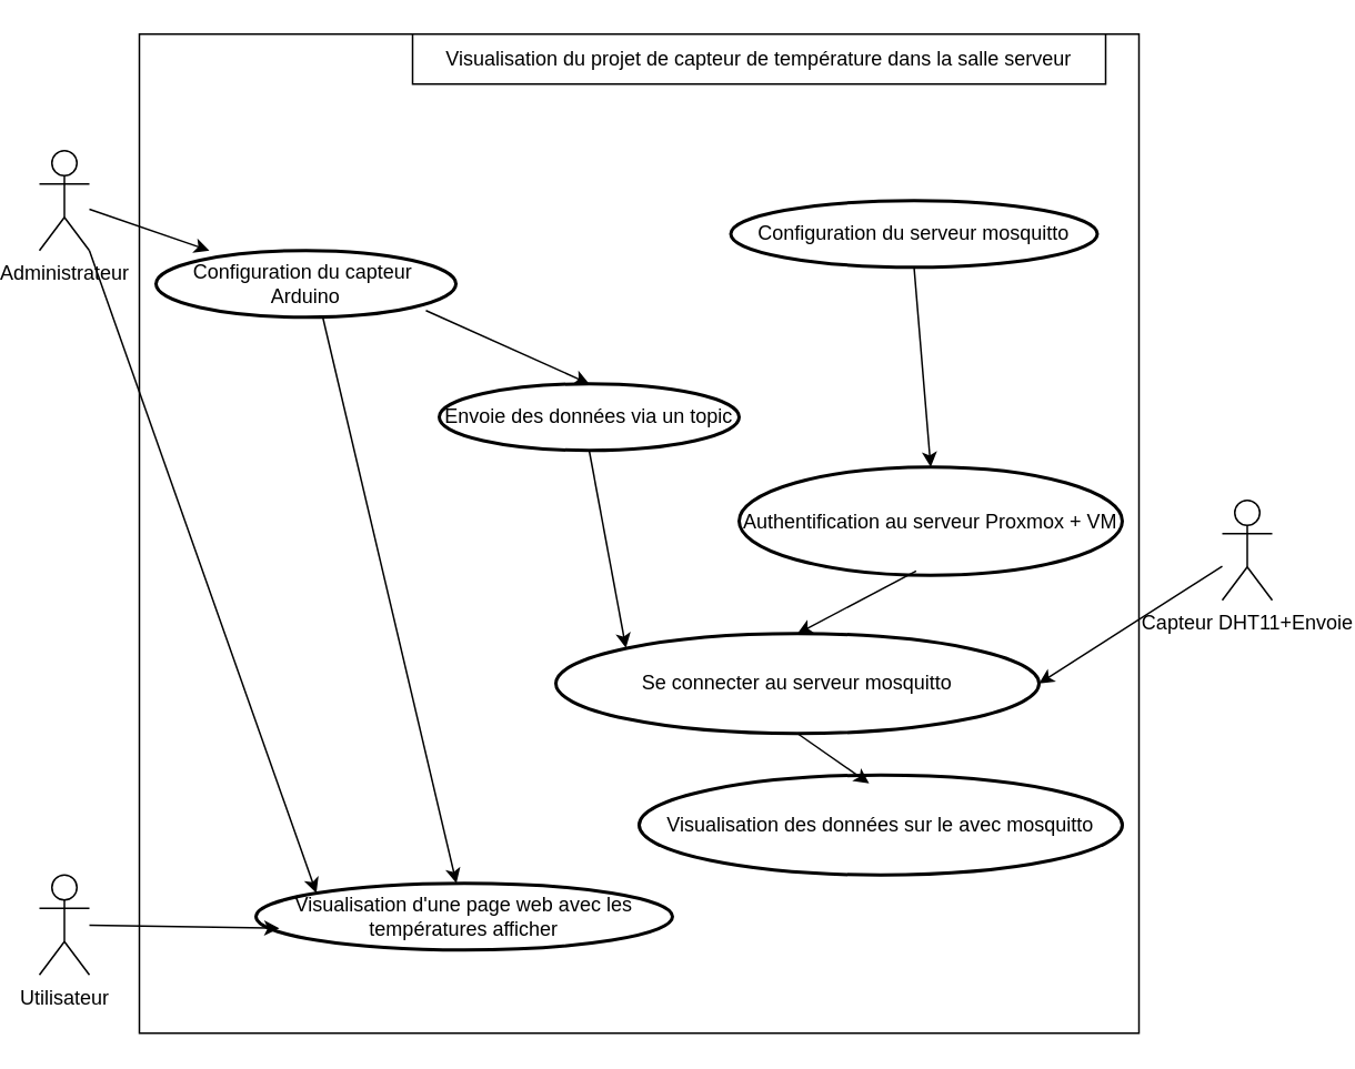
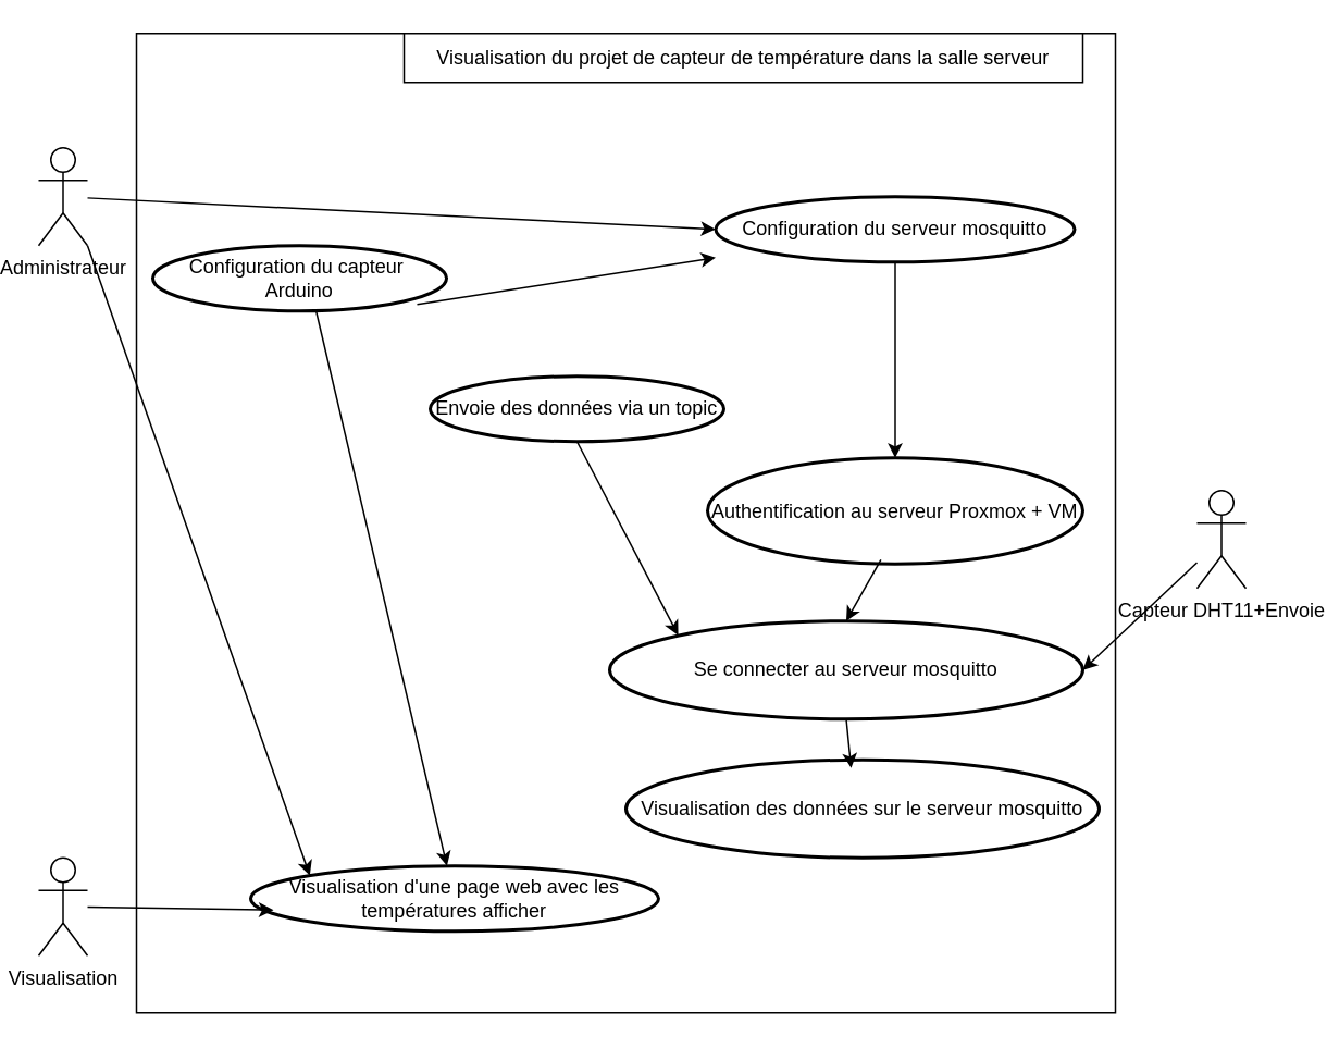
- <mxCell id="8" value="" style="endArrow=classic;html=1;rounded=0;" parent="1" source="3" target="6" edge="1"><mxGeometry width="50" height="50" relative="1" as="geometry"><mxPoint x="330" y="390" as="sourcePoint" /><mxPoint x="380" y="340" as="targetPoint" /></mxGeometry></mxCell>
+ <mxCell id="8" value="" style="endArrow=classic;html=1;rounded=0;entryX=0;entryY=0.5;entryDx=0;entryDy=0;entryPerimeter=0;" parent="1" source="3" target="7" edge="1"><mxGeometry width="50" height="50" relative="1" as="geometry"><mxPoint x="330" y="390" as="sourcePoint" /><mxPoint x="380" y="340" as="targetPoint" /></mxGeometry></mxCell>
- <mxCell id="20" value="" style="endArrow=classic;html=1;rounded=0;exitX=0.9;exitY=0.9;exitDx=0;exitDy=0;exitPerimeter=0;entryX=0.5;entryY=0;entryDx=0;entryDy=0;entryPerimeter=0;" edge="1" parent="1" source="6" target="19"><mxGeometry width="50" height="50" relative="1" as="geometry"><mxPoint x="45" y="130" as="sourcePoint" /><mxPoint x="132" y="160" as="targetPoint" /></mxGeometry></mxCell>
+ <mxCell id="20" value="" style="endArrow=classic;html=1;rounded=0;exitX=0.9;exitY=0.9;exitDx=0;exitDy=0;exitPerimeter=0;" edge="1" parent="1" source="6" target="7"><mxGeometry width="50" height="50" relative="1" as="geometry"><mxPoint x="45" y="130" as="sourcePoint" /><mxPoint x="132" y="160" as="targetPoint" /></mxGeometry></mxCell>
- <mxCell id="16" value="Authentification au serveur Proxmox + VM" style="strokeWidth=2;html=1;shape=mxgraph.flowchart.start_1;whiteSpace=wrap;" vertex="1" parent="1"><mxGeometry x="440" y="280" width="230" height="65" as="geometry" /></mxCell>
+ <mxCell id="16" value="Authentification au serveur Proxmox + VM" style="strokeWidth=2;html=1;shape=mxgraph.flowchart.start_1;whiteSpace=wrap;" vertex="1" parent="1"><mxGeometry x="430" y="280" width="230" height="65" as="geometry" /></mxCell>
- <mxCell id="9" value="Se connecter au serveur mosquitto" style="strokeWidth=2;html=1;shape=mxgraph.flowchart.start_1;whiteSpace=wrap;" parent="1" vertex="1"><mxGeometry x="330" y="380" width="290" height="60" as="geometry" /></mxCell>
+ <mxCell id="9" value="Se connecter au serveur mosquitto" style="strokeWidth=2;html=1;shape=mxgraph.flowchart.start_1;whiteSpace=wrap;" parent="1" vertex="1"><mxGeometry x="370" y="380" width="290" height="60" as="geometry" /></mxCell>
- <mxCell id="22" value="Visualisation des données sur le avec mosquitto" style="strokeWidth=2;html=1;shape=mxgraph.flowchart.start_1;whiteSpace=wrap;" vertex="1" parent="1"><mxGeometry x="380" y="465" width="290" height="60" as="geometry" /></mxCell>
+ <mxCell id="22" value="Visualisation des données sur le serveur mosquitto" style="strokeWidth=2;html=1;shape=mxgraph.flowchart.start_1;whiteSpace=wrap;" vertex="1" parent="1"><mxGeometry x="380" y="465" width="290" height="60" as="geometry" /></mxCell>
- <mxCell id="4" value="Utilisateur" style="shape=umlActor;verticalLabelPosition=bottom;verticalAlign=top;html=1;outlineConnect=0;" parent="1" vertex="1"><mxGeometry x="20" y="525" width="30" height="60" as="geometry" /></mxCell>
+ <mxCell id="4" value="Visualisation" style="shape=umlActor;verticalLabelPosition=bottom;verticalAlign=top;html=1;outlineConnect=0;" parent="1" vertex="1"><mxGeometry x="20" y="525" width="30" height="60" as="geometry" /></mxCell>
